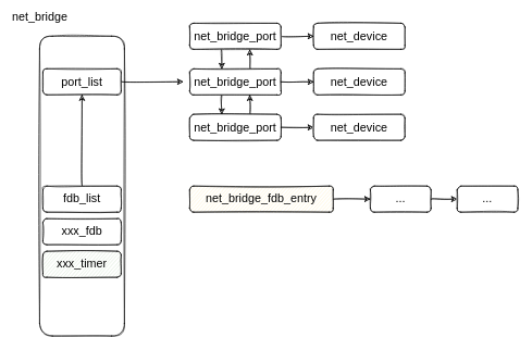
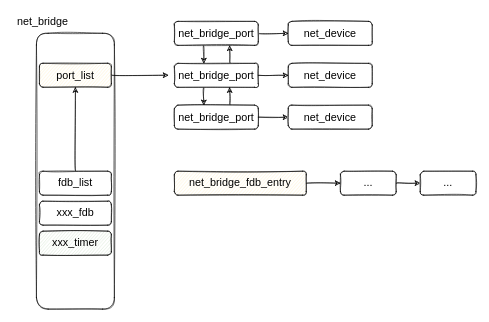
- <mxCell id="3" value="net_bridge" style="text;html=1;align=center;verticalAlign=middle;resizable=0;points=[];autosize=1;strokeColor=none;fillColor=none;fontSize=18;" vertex="1" parent="1"><mxGeometry x="10" y="10" width="100" height="30" as="geometry" /></mxCell>
+ <mxCell id="3" value="net_bridge" style="text;html=1;align=center;verticalAlign=middle;resizable=0;points=[];autosize=1;strokeColor=none;fillColor=none;fontSize=18;" vertex="1" parent="1"><mxGeometry x="20" y="20" width="100" height="30" as="geometry" /></mxCell>
- <mxCell id="4" value="port_list" style="rounded=1;whiteSpace=wrap;html=1;sketch=1;fontSize=18;" vertex="1" parent="1"><mxGeometry x="65" y="105" width="120" height="40" as="geometry" /></mxCell>
+ <mxCell id="4" value="port_list" style="rounded=1;whiteSpace=wrap;html=1;sketch=1;fontSize=18;fillColor=#fff2cc;" vertex="1" parent="1"><mxGeometry x="65" y="105" width="120" height="40" as="geometry" /></mxCell>
